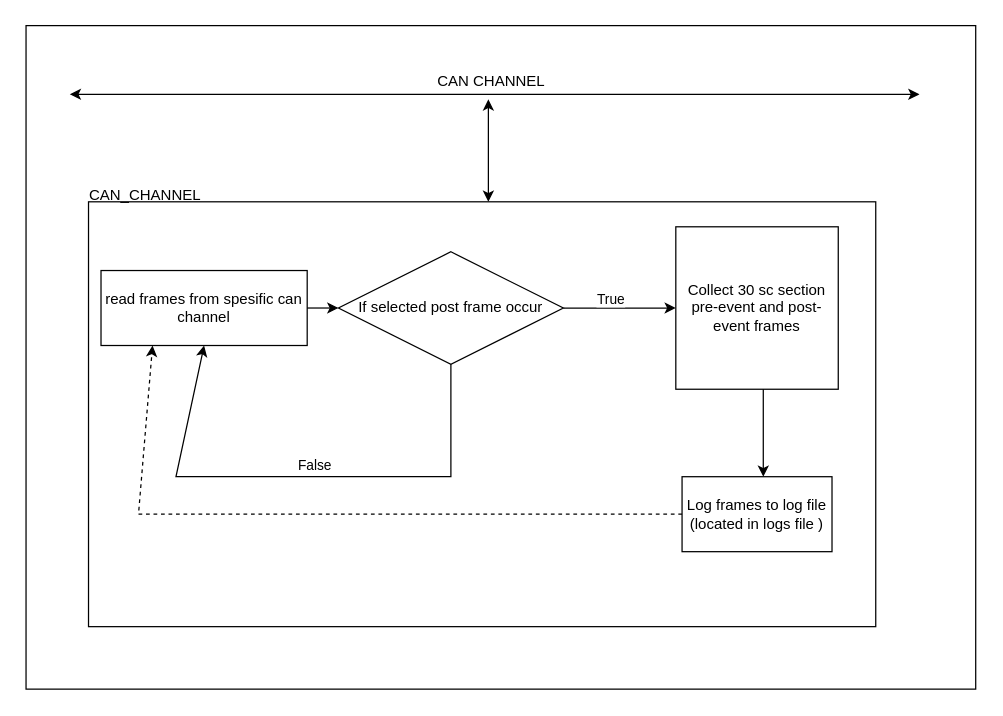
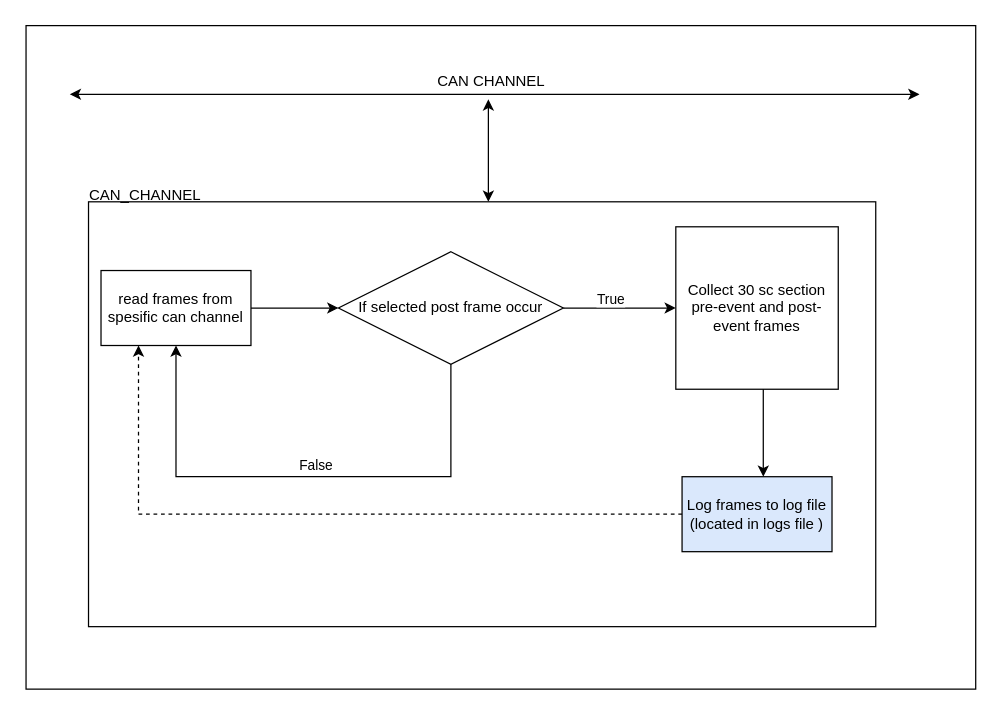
- <mxCell id="8" value="read frames from spesific can channel" style="rounded=0;whiteSpace=wrap;html=1;" vertex="1" parent="1"><mxGeometry x="80" y="216" width="165" height="60" as="geometry" /></mxCell>
+ <mxCell id="8" value="read frames from spesific can channel" style="rounded=0;whiteSpace=wrap;html=1;" vertex="1" parent="1"><mxGeometry x="80" y="216" width="120" height="60" as="geometry" /></mxCell>
- <mxCell id="17" value="&lt;div&gt;Log frames to log file &lt;br&gt;&lt;/div&gt;&lt;div&gt;(located in logs file )&lt;br&gt;&lt;/div&gt;" style="rounded=0;whiteSpace=wrap;html=1;" vertex="1" parent="1"><mxGeometry x="545" y="381" width="120" height="60" as="geometry" /></mxCell>
+ <mxCell id="17" value="&lt;div&gt;Log frames to log file &lt;br&gt;&lt;/div&gt;&lt;div&gt;(located in logs file )&lt;br&gt;&lt;/div&gt;" style="rounded=0;whiteSpace=wrap;html=1;fillColor=#dae8fc;" vertex="1" parent="1"><mxGeometry x="545" y="381" width="120" height="60" as="geometry" /></mxCell>
